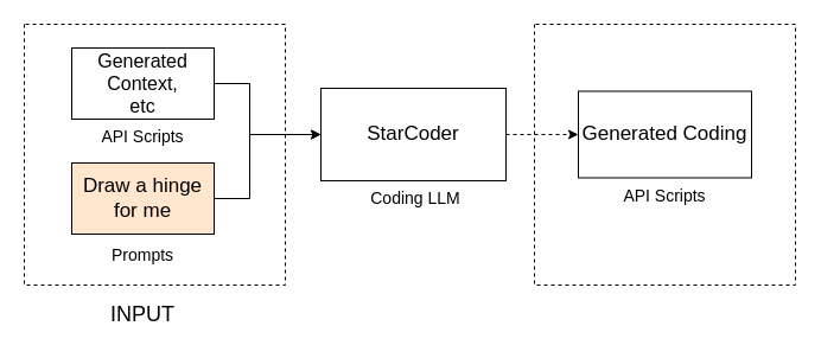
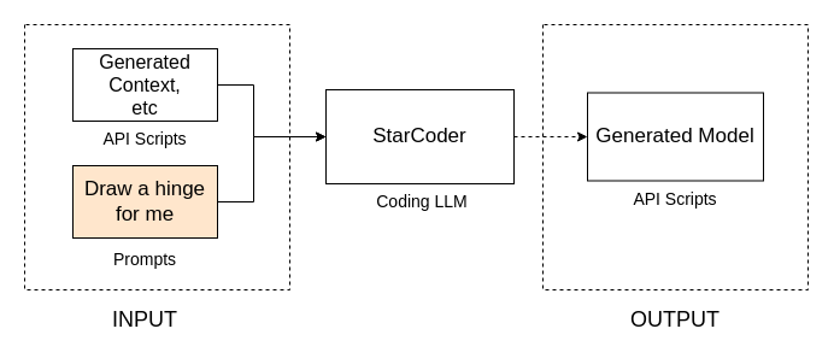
- <mxCell id="6" value="&lt;font style=&quot;font-size: 17px;&quot;&gt;Generated Coding&lt;/font&gt;" style="rounded=0;whiteSpace=wrap;html=1;" vertex="1" parent="1"><mxGeometry x="487" y="76.5" width="146" height="73" as="geometry" /></mxCell>
+ <mxCell id="6" value="&lt;font style=&quot;font-size: 17px;&quot;&gt;Generated Model&lt;/font&gt;" style="rounded=0;whiteSpace=wrap;html=1;" vertex="1" parent="1"><mxGeometry x="487" y="76.5" width="146" height="73" as="geometry" /></mxCell>
+ <mxCell id="16" value="&lt;span style=&quot;font-size: 18px;&quot;&gt;OUTPUT&lt;/span&gt;" style="text;html=1;strokeColor=none;fillColor=none;align=center;verticalAlign=middle;whiteSpace=wrap;rounded=0;" vertex="1" parent="1"><mxGeometry x="510" y="250" width="100" height="30" as="geometry" /></mxCell>
